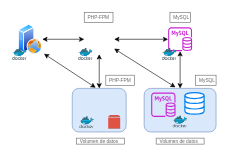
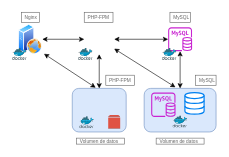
+ <mxCell id="24" value="&lt;div align=&quot;center&quot;&gt;&lt;font style=&quot;font-size: 8px;&quot;&gt;Nginx&lt;/font&gt;&lt;/div&gt;" style="strokeWidth=1;shadow=0;dashed=0;align=center;html=1;shape=mxgraph.mockup.text.textBox;fontColor=#666666;align=left;fontSize=17;spacingLeft=4;spacingTop=-3;whiteSpace=wrap;strokeColor=#666666;mainText=" vertex="1" parent="1"><mxGeometry x="35" y="20" width="30" height="17" as="geometry" /></mxCell>
